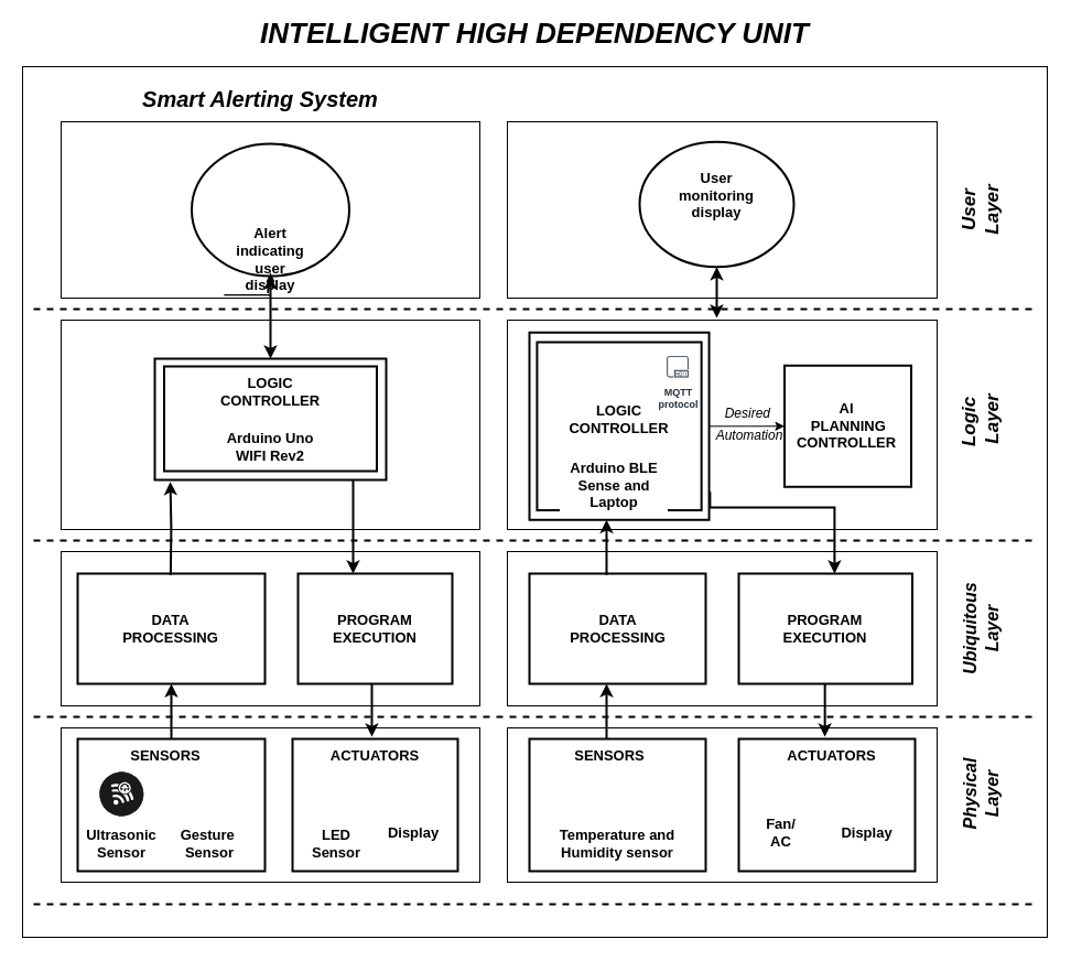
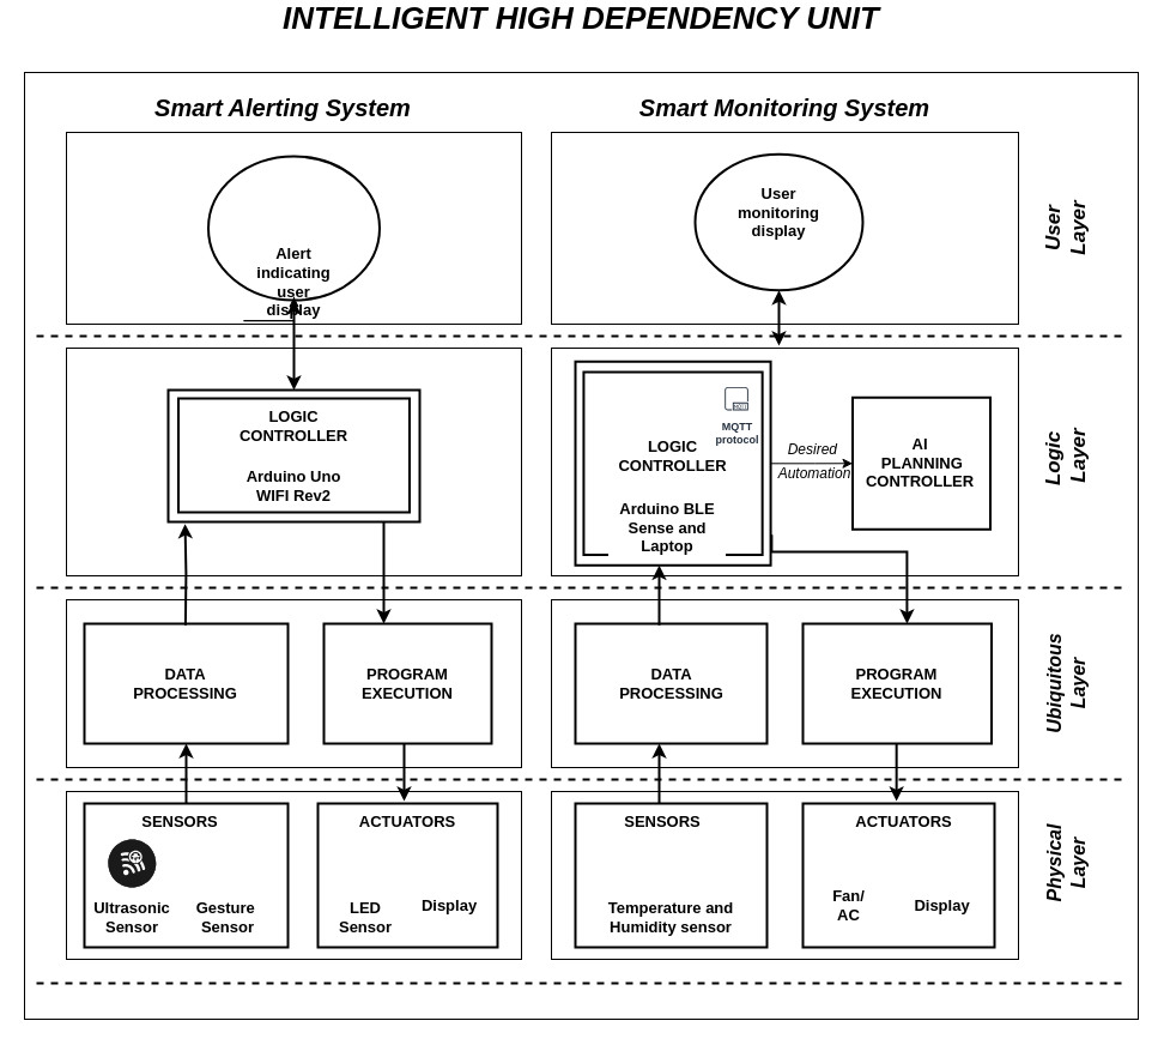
- <mxCell id="99" value="&lt;b&gt;&lt;i&gt;&lt;font style=&quot;font-size: 26px&quot;&gt;INTELLIGENT HIGH DEPENDENCY UNIT&lt;/font&gt;&lt;/i&gt;&lt;/b&gt;" style="text;html=1;strokeColor=none;fillColor=none;align=center;verticalAlign=middle;whiteSpace=wrap;rounded=0;fontSize=17;" parent="1" vertex="1"><mxGeometry x="95" y="20" width="780" height="20" as="geometry" /></mxCell>
+ <mxCell id="99" value="&lt;b&gt;&lt;i&gt;&lt;font style=&quot;font-size: 26px&quot;&gt;INTELLIGENT HIGH DEPENDENCY UNIT&lt;/font&gt;&lt;/i&gt;&lt;/b&gt;" style="text;html=1;strokeColor=none;fillColor=none;align=center;verticalAlign=middle;whiteSpace=wrap;rounded=0;fontSize=17;" parent="1" vertex="1"><mxGeometry x="95" y="5" width="780" height="20" as="geometry" /></mxCell>
+ <mxCell id="98" value="&lt;b&gt;&lt;i&gt;&lt;font style=&quot;font-size: 20px&quot;&gt;Smart Monitoring System&lt;/font&gt;&lt;/i&gt;&lt;/b&gt;" style="text;html=1;strokeColor=none;fillColor=none;align=center;verticalAlign=middle;whiteSpace=wrap;rounded=0;fontSize=17;" parent="1" vertex="1"><mxGeometry x="510" y="80" width="290" height="20" as="geometry" /></mxCell>
